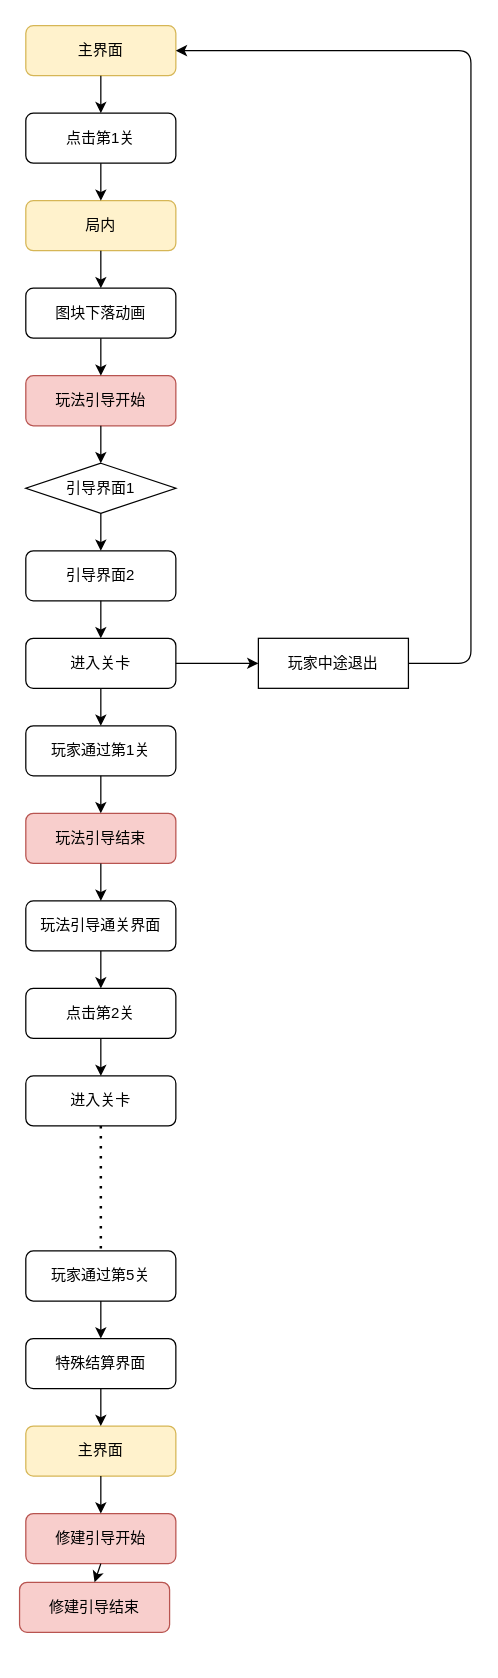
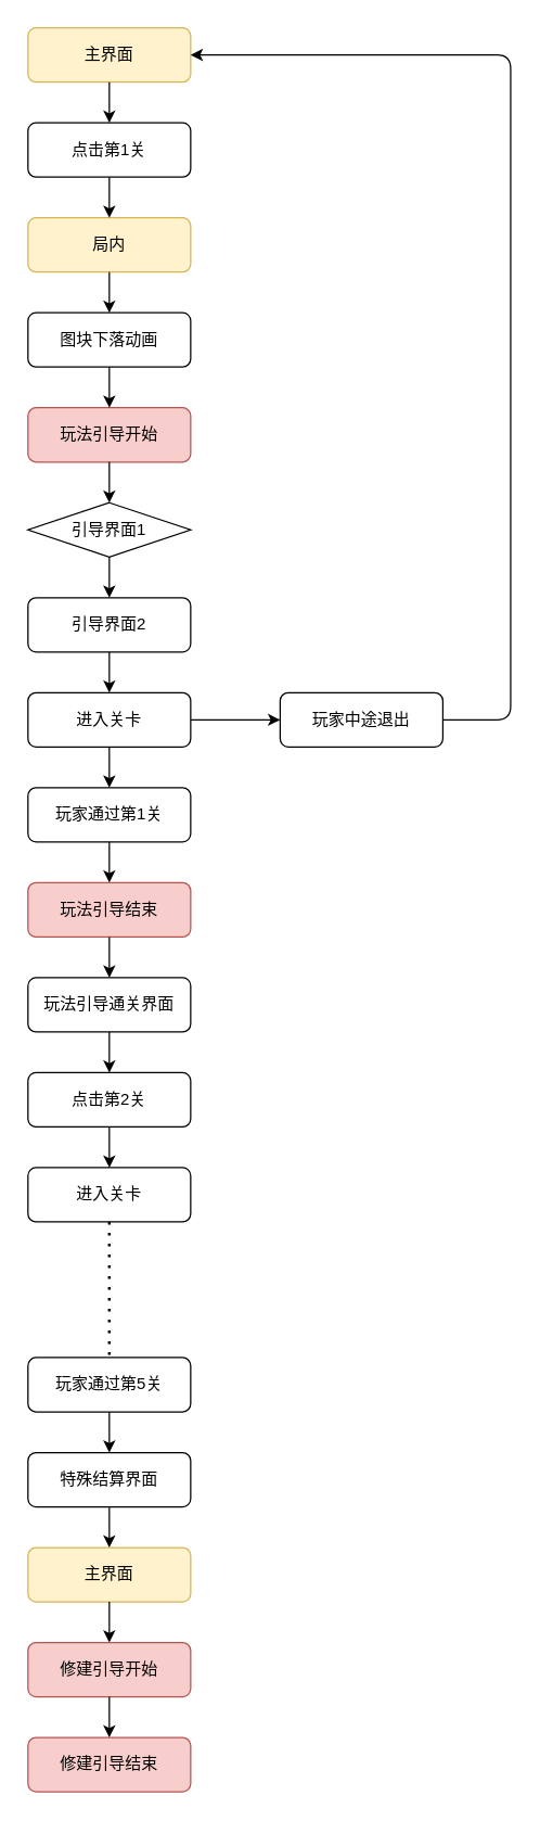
- <mxCell id="12" value="玩家中途退出" style="whiteSpace=wrap;html=1;rounded=0;" vertex="1" parent="1"><mxGeometry x="206" y="510" width="120" height="40" as="geometry" /></mxCell>
+ <mxCell id="12" value="玩家中途退出" style="rounded=1;whiteSpace=wrap;html=1;" vertex="1" parent="1"><mxGeometry x="206" y="510" width="120" height="40" as="geometry" /></mxCell>
- <mxCell id="38" value="修建引导结束" style="rounded=1;whiteSpace=wrap;html=1;fillColor=#f8cecc;strokeColor=#b85450;" vertex="1" parent="1"><mxGeometry x="15" y="1265" width="120" height="40" as="geometry" /></mxCell>
+ <mxCell id="38" value="修建引导结束" style="rounded=1;whiteSpace=wrap;html=1;fillColor=#f8cecc;strokeColor=#b85450;" vertex="1" parent="1"><mxGeometry x="20" y="1280" width="120" height="40" as="geometry" /></mxCell>
